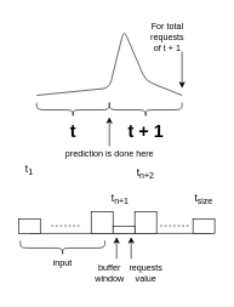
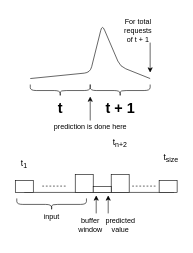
- <mxCell id="12" value="&lt;font style=&quot;font-size: 14px&quot;&gt;t&lt;sub&gt;1&lt;/sub&gt;&lt;/font&gt;" style="text;html=1;strokeColor=none;fillColor=none;align=center;verticalAlign=middle;whiteSpace=wrap;rounded=0;" vertex="1" parent="1"><mxGeometry x="20" y="221.88" width="40" height="20" as="geometry" /></mxCell>
+ <mxCell id="12" value="&lt;font style=&quot;font-size: 14px&quot;&gt;t&lt;sub&gt;1&lt;/sub&gt;&lt;/font&gt;" style="text;html=1;strokeColor=none;fillColor=none;align=center;verticalAlign=middle;whiteSpace=wrap;rounded=0;" vertex="1" parent="1"><mxGeometry x="20" y="261.88" width="40" height="20" as="geometry" /></mxCell>
- <mxCell id="17" value="&lt;font style=&quot;font-size: 14px&quot;&gt;t&lt;sub&gt;n+1&lt;/sub&gt;&lt;/font&gt;" style="text;html=1;strokeColor=none;fillColor=none;align=center;verticalAlign=middle;whiteSpace=wrap;rounded=0;" vertex="1" parent="1"><mxGeometry x="155" y="261.88" width="20" height="20" as="geometry" /></mxCell>
- <mxCell id="13" value="&lt;font style=&quot;font-size: 14px&quot;&gt;t&lt;sub&gt;size&lt;/sub&gt;&lt;/font&gt;" style="text;html=1;strokeColor=none;fillColor=none;align=center;verticalAlign=middle;whiteSpace=wrap;rounded=0;" vertex="1" parent="1"><mxGeometry x="260" y="261.88" width="40" height="20" as="geometry" /></mxCell>
+ <mxCell id="13" value="&lt;font style=&quot;font-size: 14px&quot;&gt;t&lt;sub&gt;size&lt;/sub&gt;&lt;/font&gt;" style="text;html=1;strokeColor=none;fillColor=none;align=center;verticalAlign=middle;whiteSpace=wrap;rounded=0;" vertex="1" parent="1"><mxGeometry x="265" y="251.88" width="40" height="20" as="geometry" /></mxCell>
- <mxCell id="19" value="requests &lt;br&gt;value" style="text;html=1;align=center;verticalAlign=middle;resizable=0;points=[];autosize=1;" vertex="1" parent="1"><mxGeometry x="170" y="360" width="60" height="30" as="geometry" /></mxCell>
+ <mxCell id="19" value="predicted &lt;br&gt;value" style="text;html=1;align=center;verticalAlign=middle;resizable=0;points=[];autosize=1;" vertex="1" parent="1"><mxGeometry x="170" y="360" width="60" height="30" as="geometry" /></mxCell>
